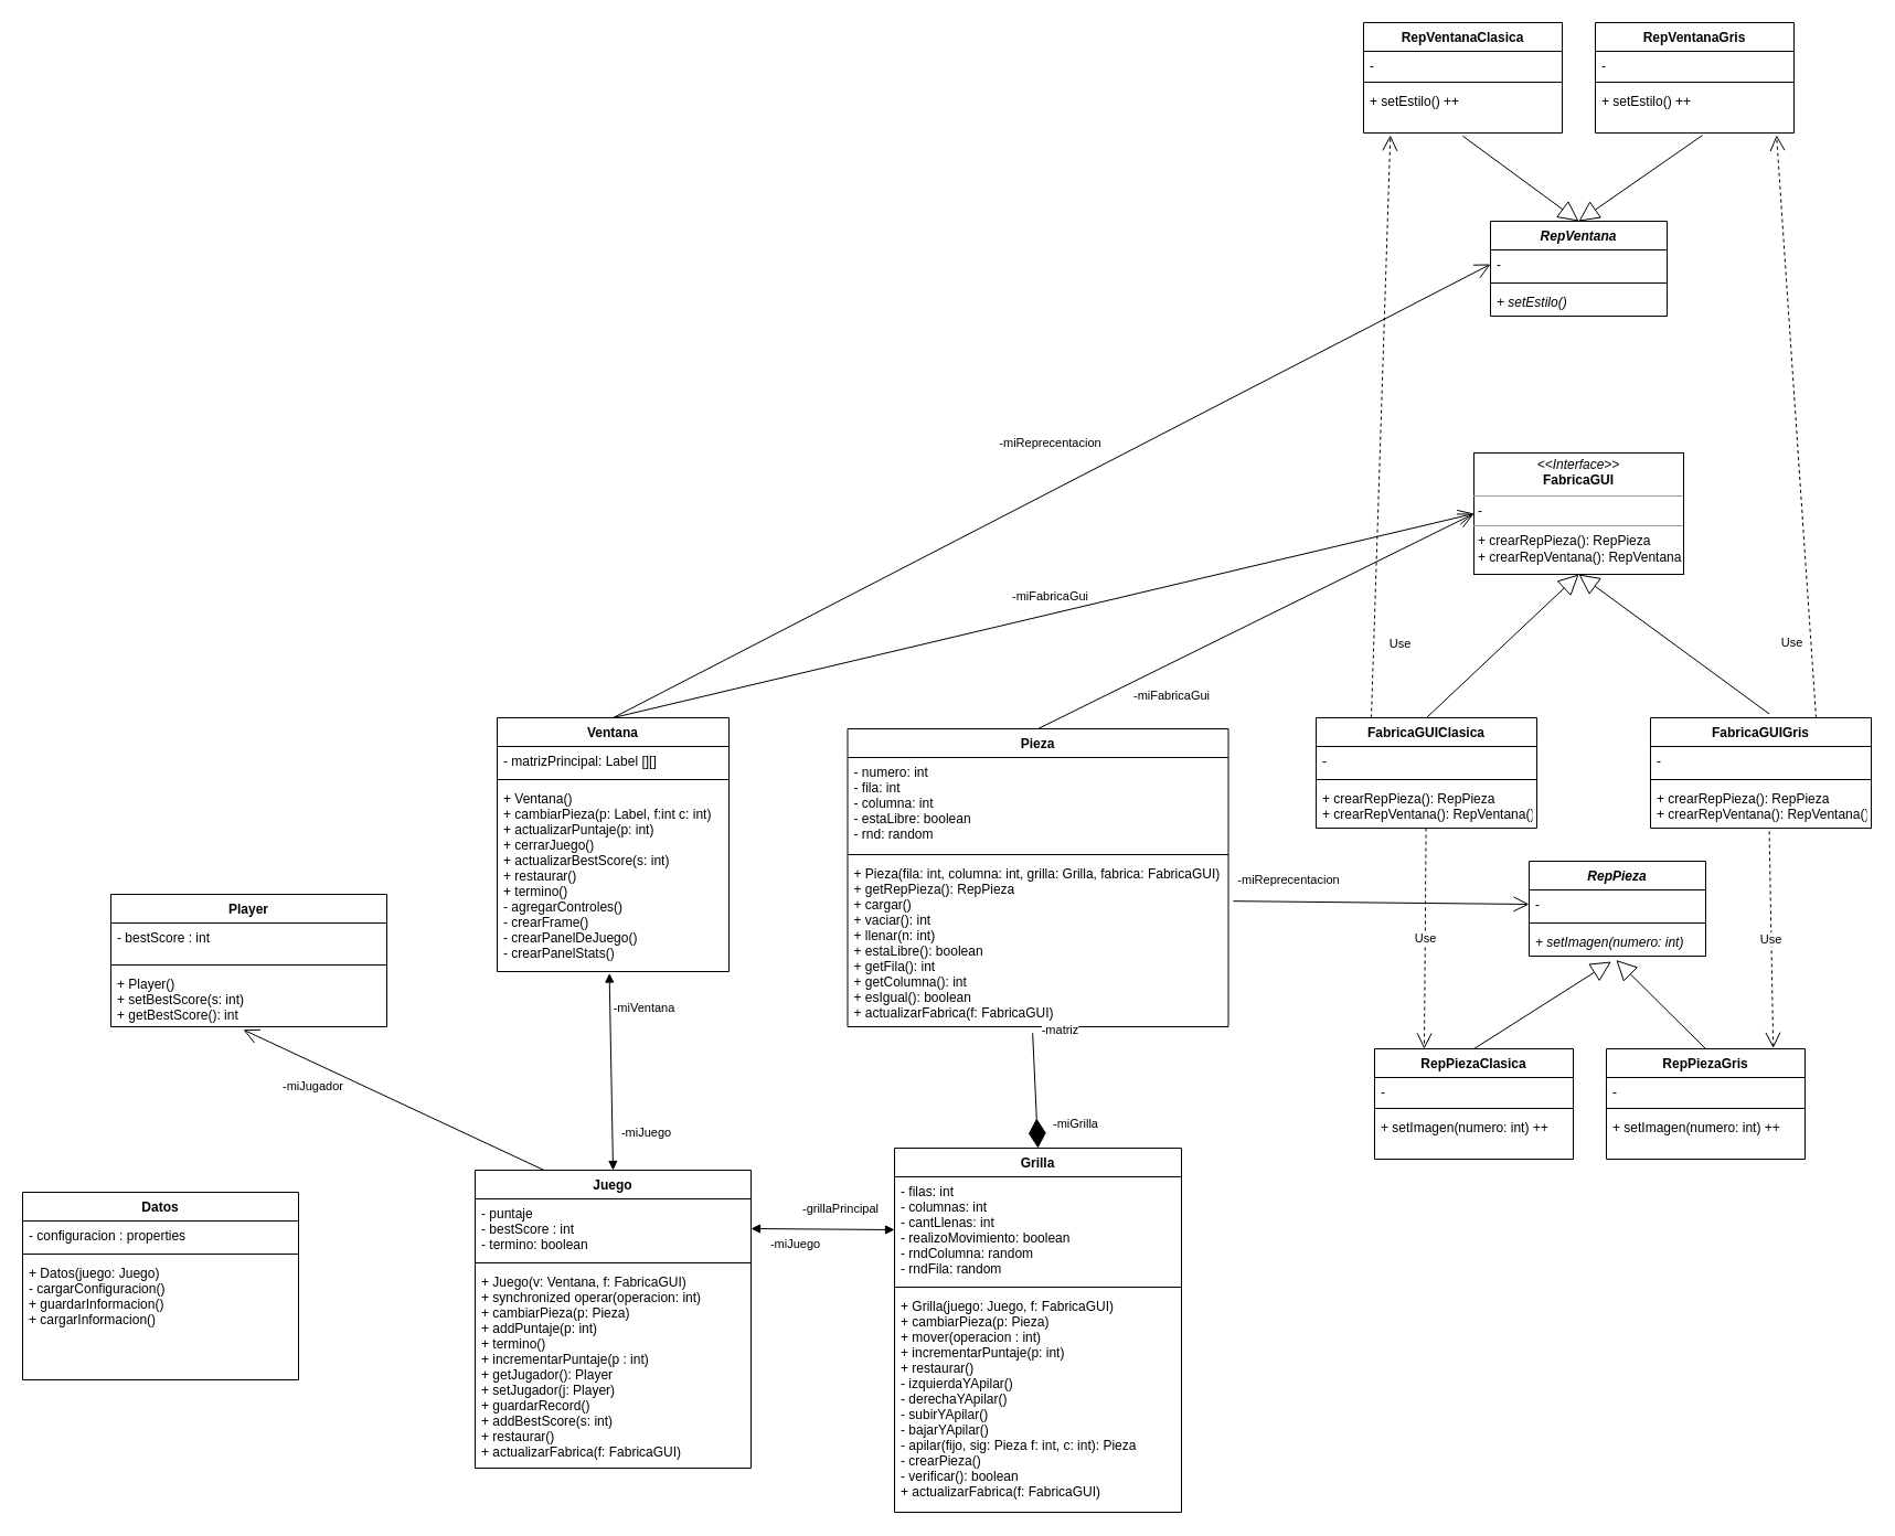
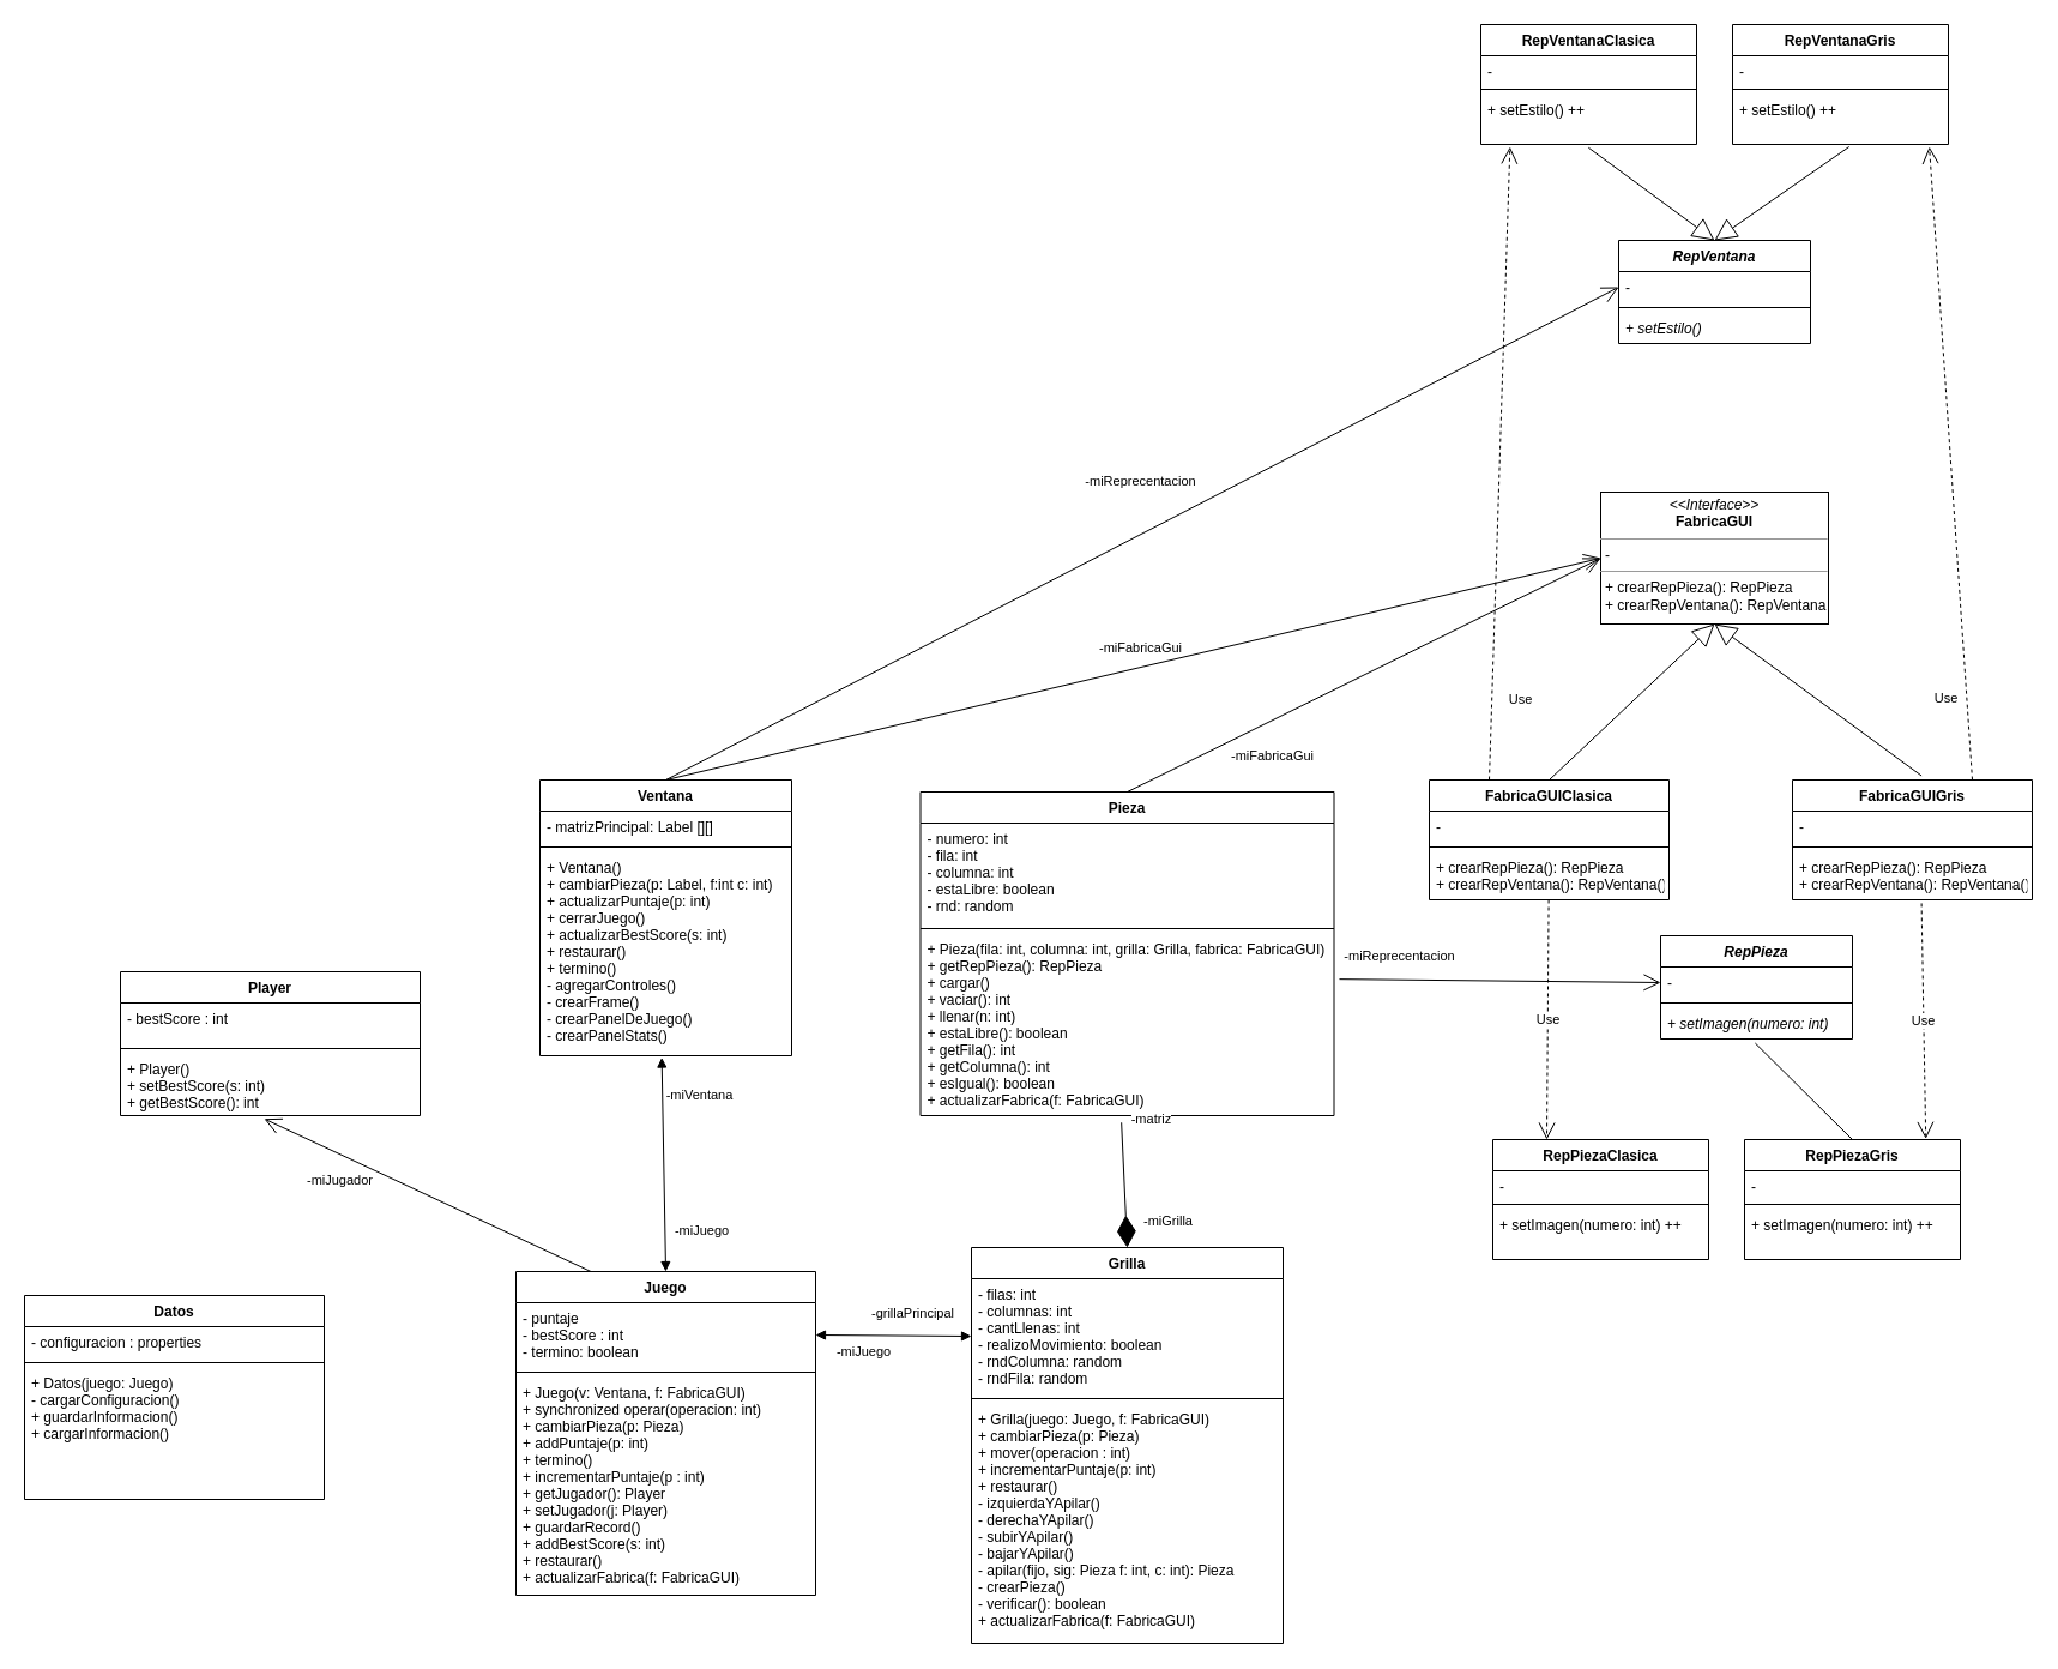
- <mxCell id="52" value="" style="endArrow=block;endSize=16;endFill=0;html=1;rounded=0;entryX=0.493;entryY=1.136;entryDx=0;entryDy=0;entryPerimeter=0;exitX=0.5;exitY=0;exitDx=0;exitDy=0;" parent="1" source="43" target="50" edge="1"><mxGeometry width="160" relative="1" as="geometry"><mxPoint x="1248" y="940" as="sourcePoint" /><mxPoint x="1408" y="940" as="targetPoint" /></mxGeometry></mxCell>
+ <mxCell id="52" value="" style="endArrow=none;endSize=16;endFill=0;html=1;rounded=0;entryX=0.493;entryY=1.136;entryDx=0;entryDy=0;entryPerimeter=0;exitX=0.5;exitY=0;exitDx=0;exitDy=0;" parent="1" source="43" target="50" edge="1"><mxGeometry width="160" relative="1" as="geometry"><mxPoint x="1248" y="940" as="sourcePoint" /><mxPoint x="1408" y="940" as="targetPoint" /></mxGeometry></mxCell>
- <mxCell id="51" value="" style="endArrow=block;endSize=16;endFill=0;html=1;rounded=0;entryX=0.465;entryY=1.192;entryDx=0;entryDy=0;entryPerimeter=0;exitX=0.5;exitY=0;exitDx=0;exitDy=0;" parent="1" source="24" target="50" edge="1"><mxGeometry width="160" relative="1" as="geometry"><mxPoint x="1248" y="940" as="sourcePoint" /><mxPoint x="1408" y="940" as="targetPoint" /></mxGeometry></mxCell>
